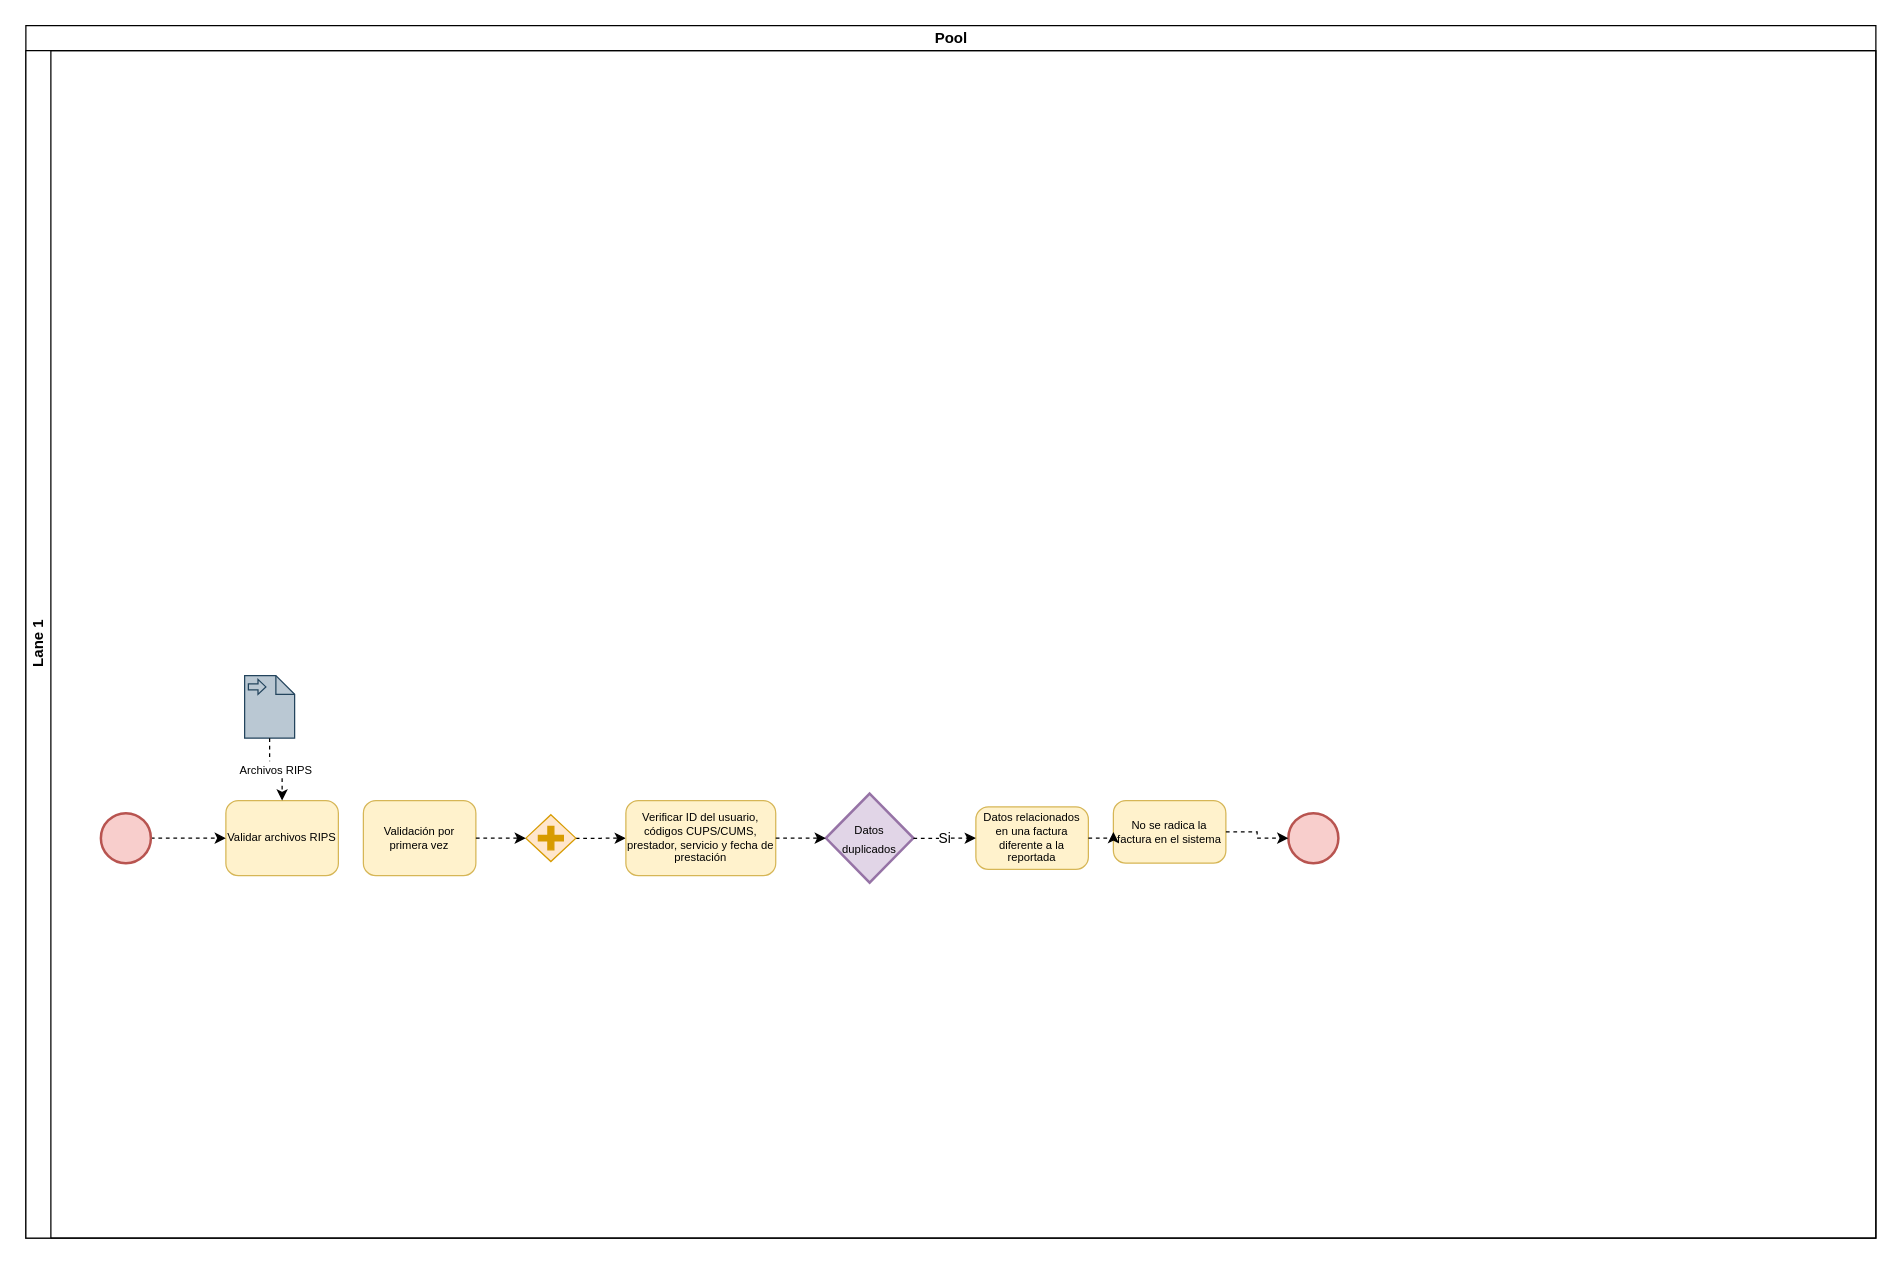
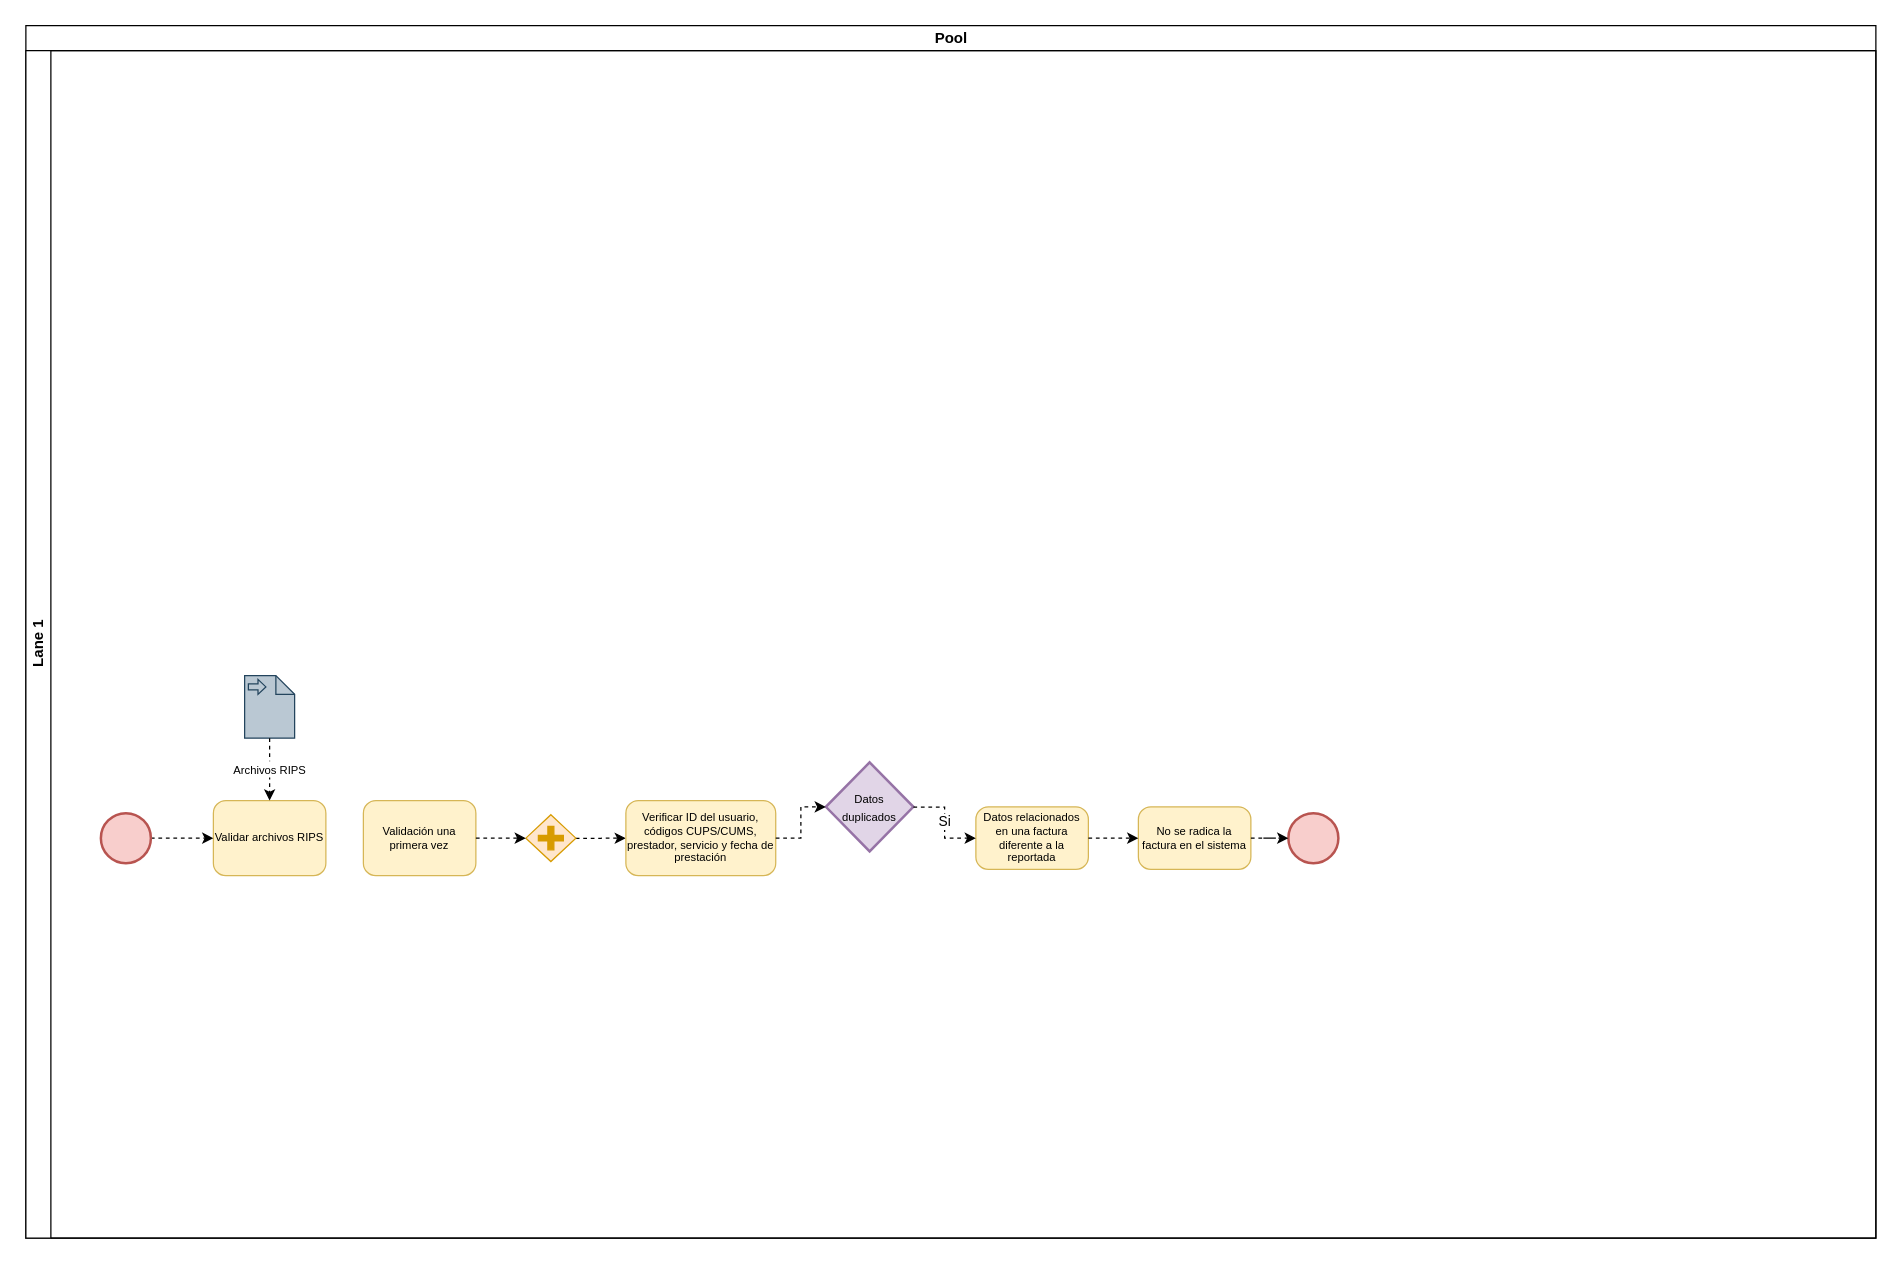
- <mxCell id="17" value="No se radica la factura en el sistema" style="points=[[0.25,0,0],[0.5,0,0],[0.75,0,0],[1,0.25,0],[1,0.5,0],[1,0.75,0],[0.75,1,0],[0.5,1,0],[0.25,1,0],[0,0.75,0],[0,0.5,0],[0,0.25,0]];shape=mxgraph.bpmn.task;whiteSpace=wrap;rectStyle=rounded;size=10;html=1;taskMarker=abstract;fontSize=9;fillColor=#fff2cc;strokeColor=#d6b656;" parent="3" vertex="1"><mxGeometry x="870" y="600" width="90" height="50" as="geometry" /></mxCell>
+ <mxCell id="17" value="No se radica la factura en el sistema" style="points=[[0.25,0,0],[0.5,0,0],[0.75,0,0],[1,0.25,0],[1,0.5,0],[1,0.75,0],[0.75,1,0],[0.5,1,0],[0.25,1,0],[0,0.75,0],[0,0.5,0],[0,0.25,0]];shape=mxgraph.bpmn.task;whiteSpace=wrap;rectStyle=rounded;size=10;html=1;taskMarker=abstract;fontSize=9;fillColor=#fff2cc;strokeColor=#d6b656;" parent="3" vertex="1"><mxGeometry x="890" y="605" width="90" height="50" as="geometry" /></mxCell>
- <mxCell id="5" value="Validar archivos RIPS" style="points=[[0.25,0,0],[0.5,0,0],[0.75,0,0],[1,0.25,0],[1,0.5,0],[1,0.75,0],[0.75,1,0],[0.5,1,0],[0.25,1,0],[0,0.75,0],[0,0.5,0],[0,0.25,0]];shape=mxgraph.bpmn.task;whiteSpace=wrap;rectStyle=rounded;size=10;html=1;taskMarker=abstract;fontSize=9;fillColor=#fff2cc;strokeColor=#d6b656;" parent="3" vertex="1"><mxGeometry x="160" y="600" width="90" height="60" as="geometry" /></mxCell>
+ <mxCell id="5" value="Validar archivos RIPS" style="points=[[0.25,0,0],[0.5,0,0],[0.75,0,0],[1,0.25,0],[1,0.5,0],[1,0.75,0],[0.75,1,0],[0.5,1,0],[0.25,1,0],[0,0.75,0],[0,0.5,0],[0,0.25,0]];shape=mxgraph.bpmn.task;whiteSpace=wrap;rectStyle=rounded;size=10;html=1;taskMarker=abstract;fontSize=9;fillColor=#fff2cc;strokeColor=#d6b656;" parent="3" vertex="1"><mxGeometry x="150" y="600" width="90" height="60" as="geometry" /></mxCell>
- <mxCell id="8" value="Validación por primera vez" style="points=[[0.25,0,0],[0.5,0,0],[0.75,0,0],[1,0.25,0],[1,0.5,0],[1,0.75,0],[0.75,1,0],[0.5,1,0],[0.25,1,0],[0,0.75,0],[0,0.5,0],[0,0.25,0]];shape=mxgraph.bpmn.task;whiteSpace=wrap;rectStyle=rounded;size=10;html=1;taskMarker=abstract;fontSize=9;fillColor=#fff2cc;strokeColor=#d6b656;" parent="3" vertex="1"><mxGeometry x="270" y="600" width="90" height="60" as="geometry" /></mxCell>
+ <mxCell id="8" value="Validación una primera vez" style="points=[[0.25,0,0],[0.5,0,0],[0.75,0,0],[1,0.25,0],[1,0.5,0],[1,0.75,0],[0.75,1,0],[0.5,1,0],[0.25,1,0],[0,0.75,0],[0,0.5,0],[0,0.25,0]];shape=mxgraph.bpmn.task;whiteSpace=wrap;rectStyle=rounded;size=10;html=1;taskMarker=abstract;fontSize=9;fillColor=#fff2cc;strokeColor=#d6b656;" parent="3" vertex="1"><mxGeometry x="270" y="600" width="90" height="60" as="geometry" /></mxCell>
- <mxCell id="13" value="&lt;font style=&quot;font-size: 9px;&quot;&gt;Datos duplicados&lt;/font&gt;" style="strokeWidth=2;html=1;shape=mxgraph.flowchart.decision;whiteSpace=wrap;fillColor=#e1d5e7;strokeColor=#9673a6;" parent="3" vertex="1"><mxGeometry x="640.0" y="594.38" width="70" height="71.25" as="geometry" /></mxCell>
+ <mxCell id="13" value="&lt;font style=&quot;font-size: 9px;&quot;&gt;Datos duplicados&lt;/font&gt;" style="strokeWidth=2;html=1;shape=mxgraph.flowchart.decision;whiteSpace=wrap;fillColor=#e1d5e7;strokeColor=#9673a6;" parent="3" vertex="1"><mxGeometry x="640.0" y="569.38" width="70" height="71.25" as="geometry" /></mxCell>
